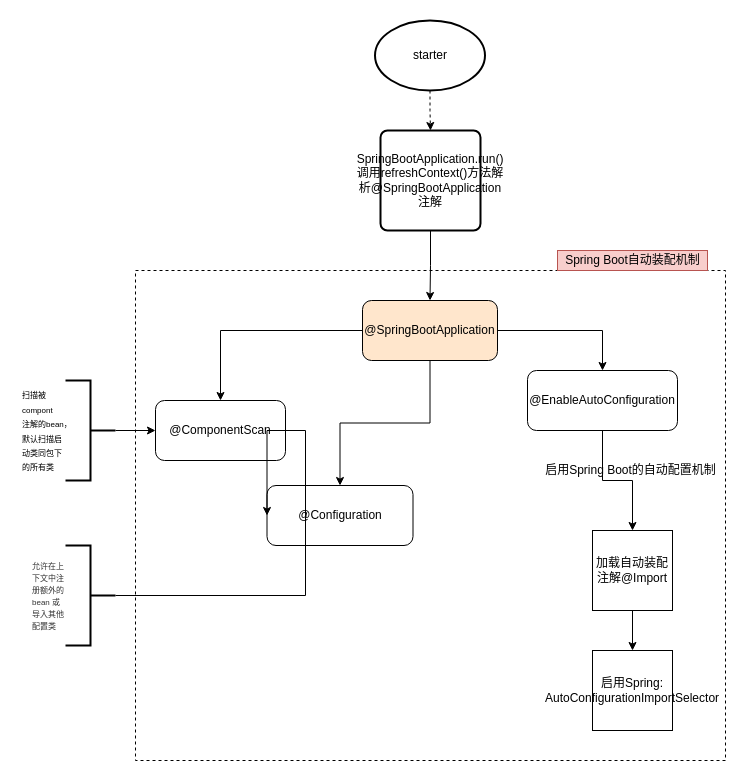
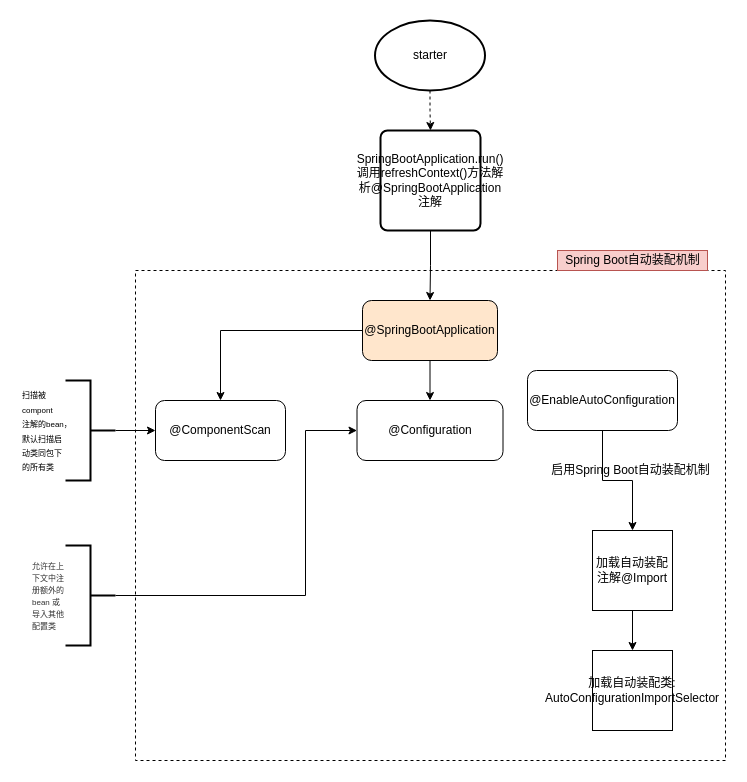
- <mxCell id="7" style="edgeStyle=orthogonalEdgeStyle;rounded=0;orthogonalLoop=1;jettySize=auto;html=1;entryX=0.5;entryY=0;entryDx=0;entryDy=0;" edge="1" parent="1" source="8" target="12"><mxGeometry relative="1" as="geometry" /></mxCell>
- <mxCell id="14" value="启用Spring Boot的自动配置机制" style="text;html=1;resizable=0;autosize=1;align=center;verticalAlign=middle;points=[];fillColor=none;strokeColor=none;rounded=0;dashed=1;" vertex="1" parent="1"><mxGeometry x="535" y="460" width="190" height="20" as="geometry" /></mxCell>
+ <mxCell id="14" value="启用Spring Boot自动装配机制" style="text;html=1;resizable=0;autosize=1;align=center;verticalAlign=middle;points=[];fillColor=none;strokeColor=none;rounded=0;dashed=1;" vertex="1" parent="1"><mxGeometry x="535" y="460" width="190" height="20" as="geometry" /></mxCell>
- <mxCell id="10" value="@Configuration" style="rounded=1;whiteSpace=wrap;html=1;" vertex="1" parent="1"><mxGeometry x="266.5" y="485" width="146" height="60" as="geometry" /></mxCell>
+ <mxCell id="10" value="@Configuration" style="rounded=1;whiteSpace=wrap;html=1;" vertex="1" parent="1"><mxGeometry x="356.5" y="400" width="146" height="60" as="geometry" /></mxCell>
- <mxCell id="17" value="启用Spring:&lt;br&gt;AutoConfigurationImportSelector" style="whiteSpace=wrap;html=1;aspect=fixed;" vertex="1" parent="1"><mxGeometry x="592" y="650" width="80" height="80" as="geometry" /></mxCell>
+ <mxCell id="17" value="加载自动装配类:&lt;br&gt;AutoConfigurationImportSelector" style="whiteSpace=wrap;html=1;aspect=fixed;" vertex="1" parent="1"><mxGeometry x="592" y="650" width="80" height="80" as="geometry" /></mxCell>
